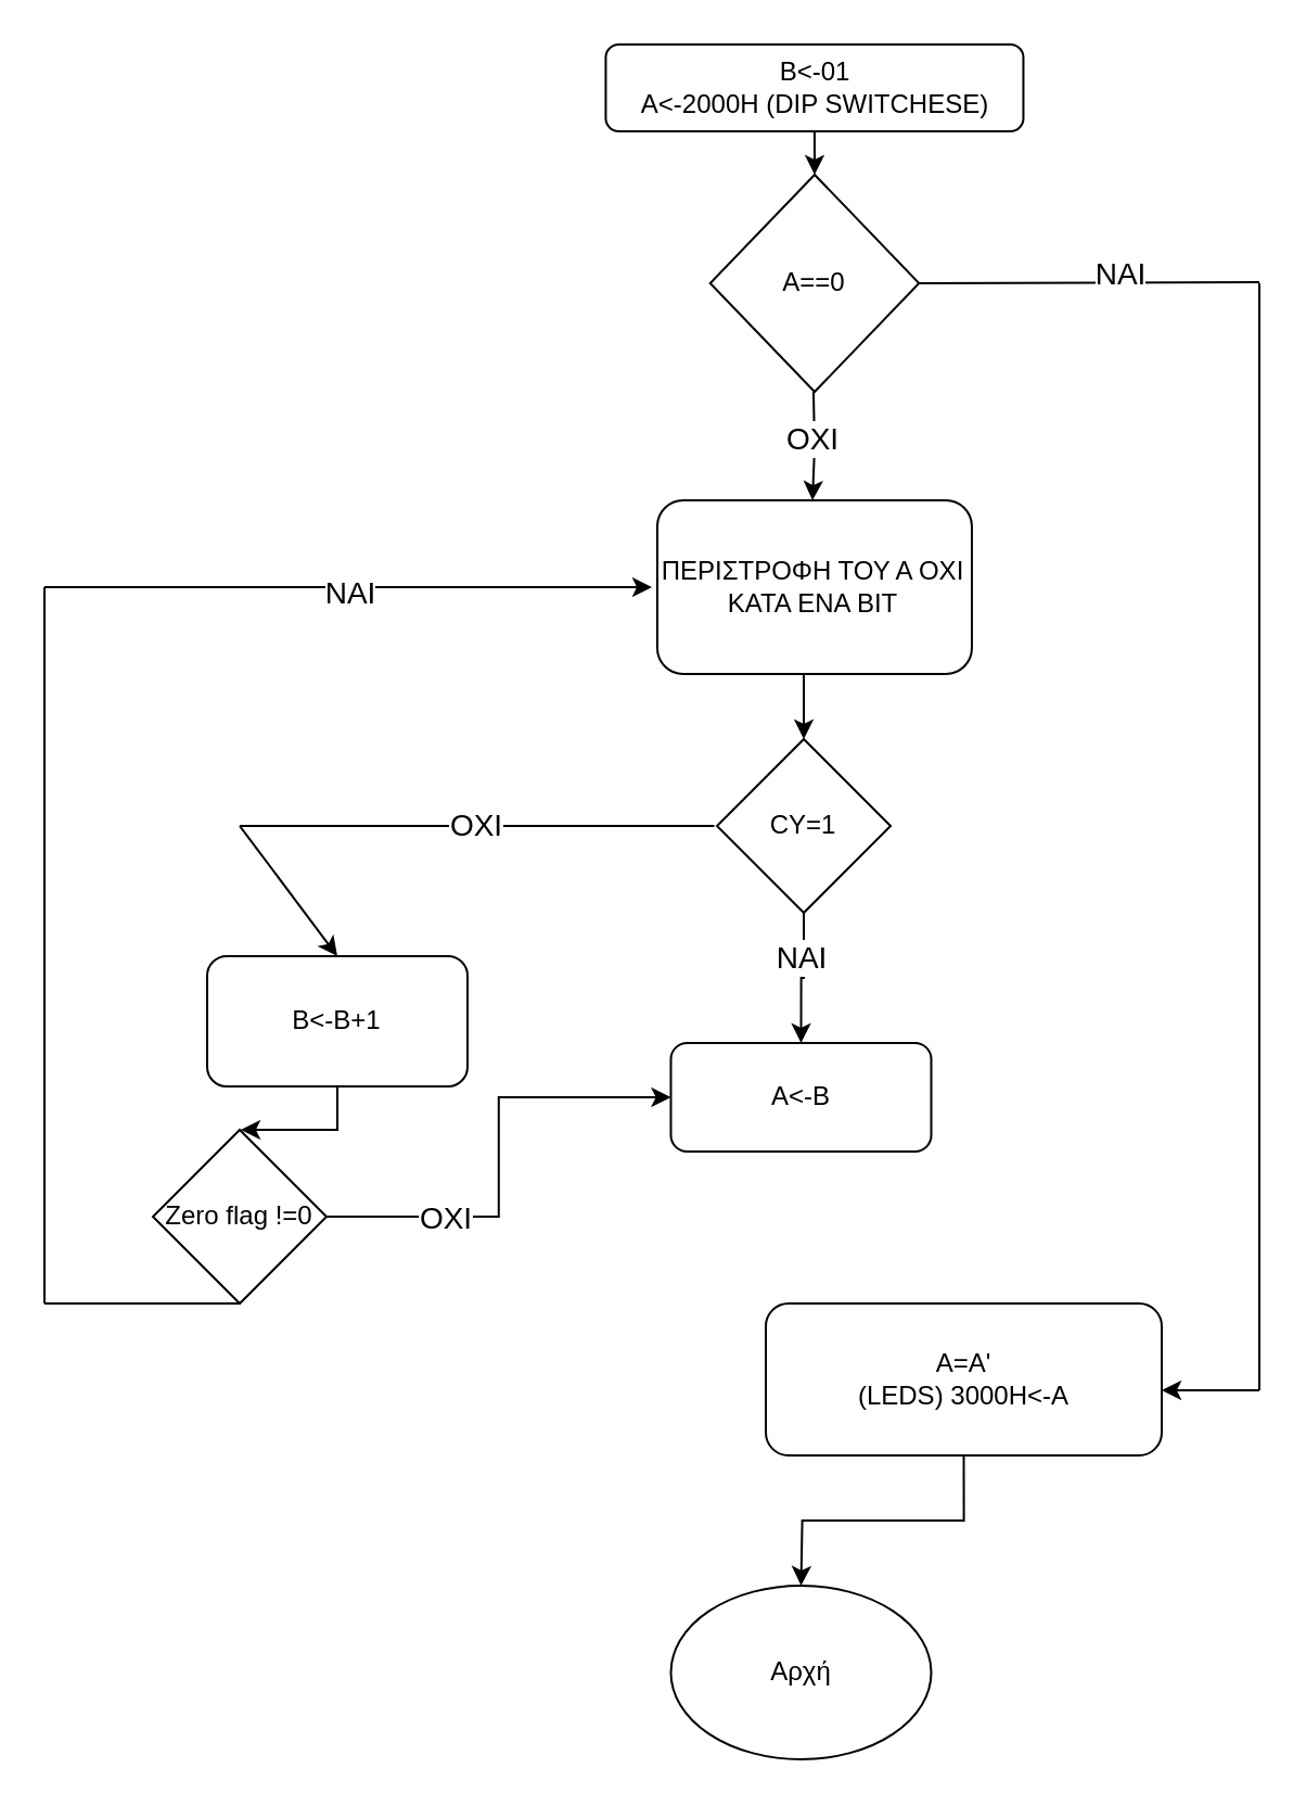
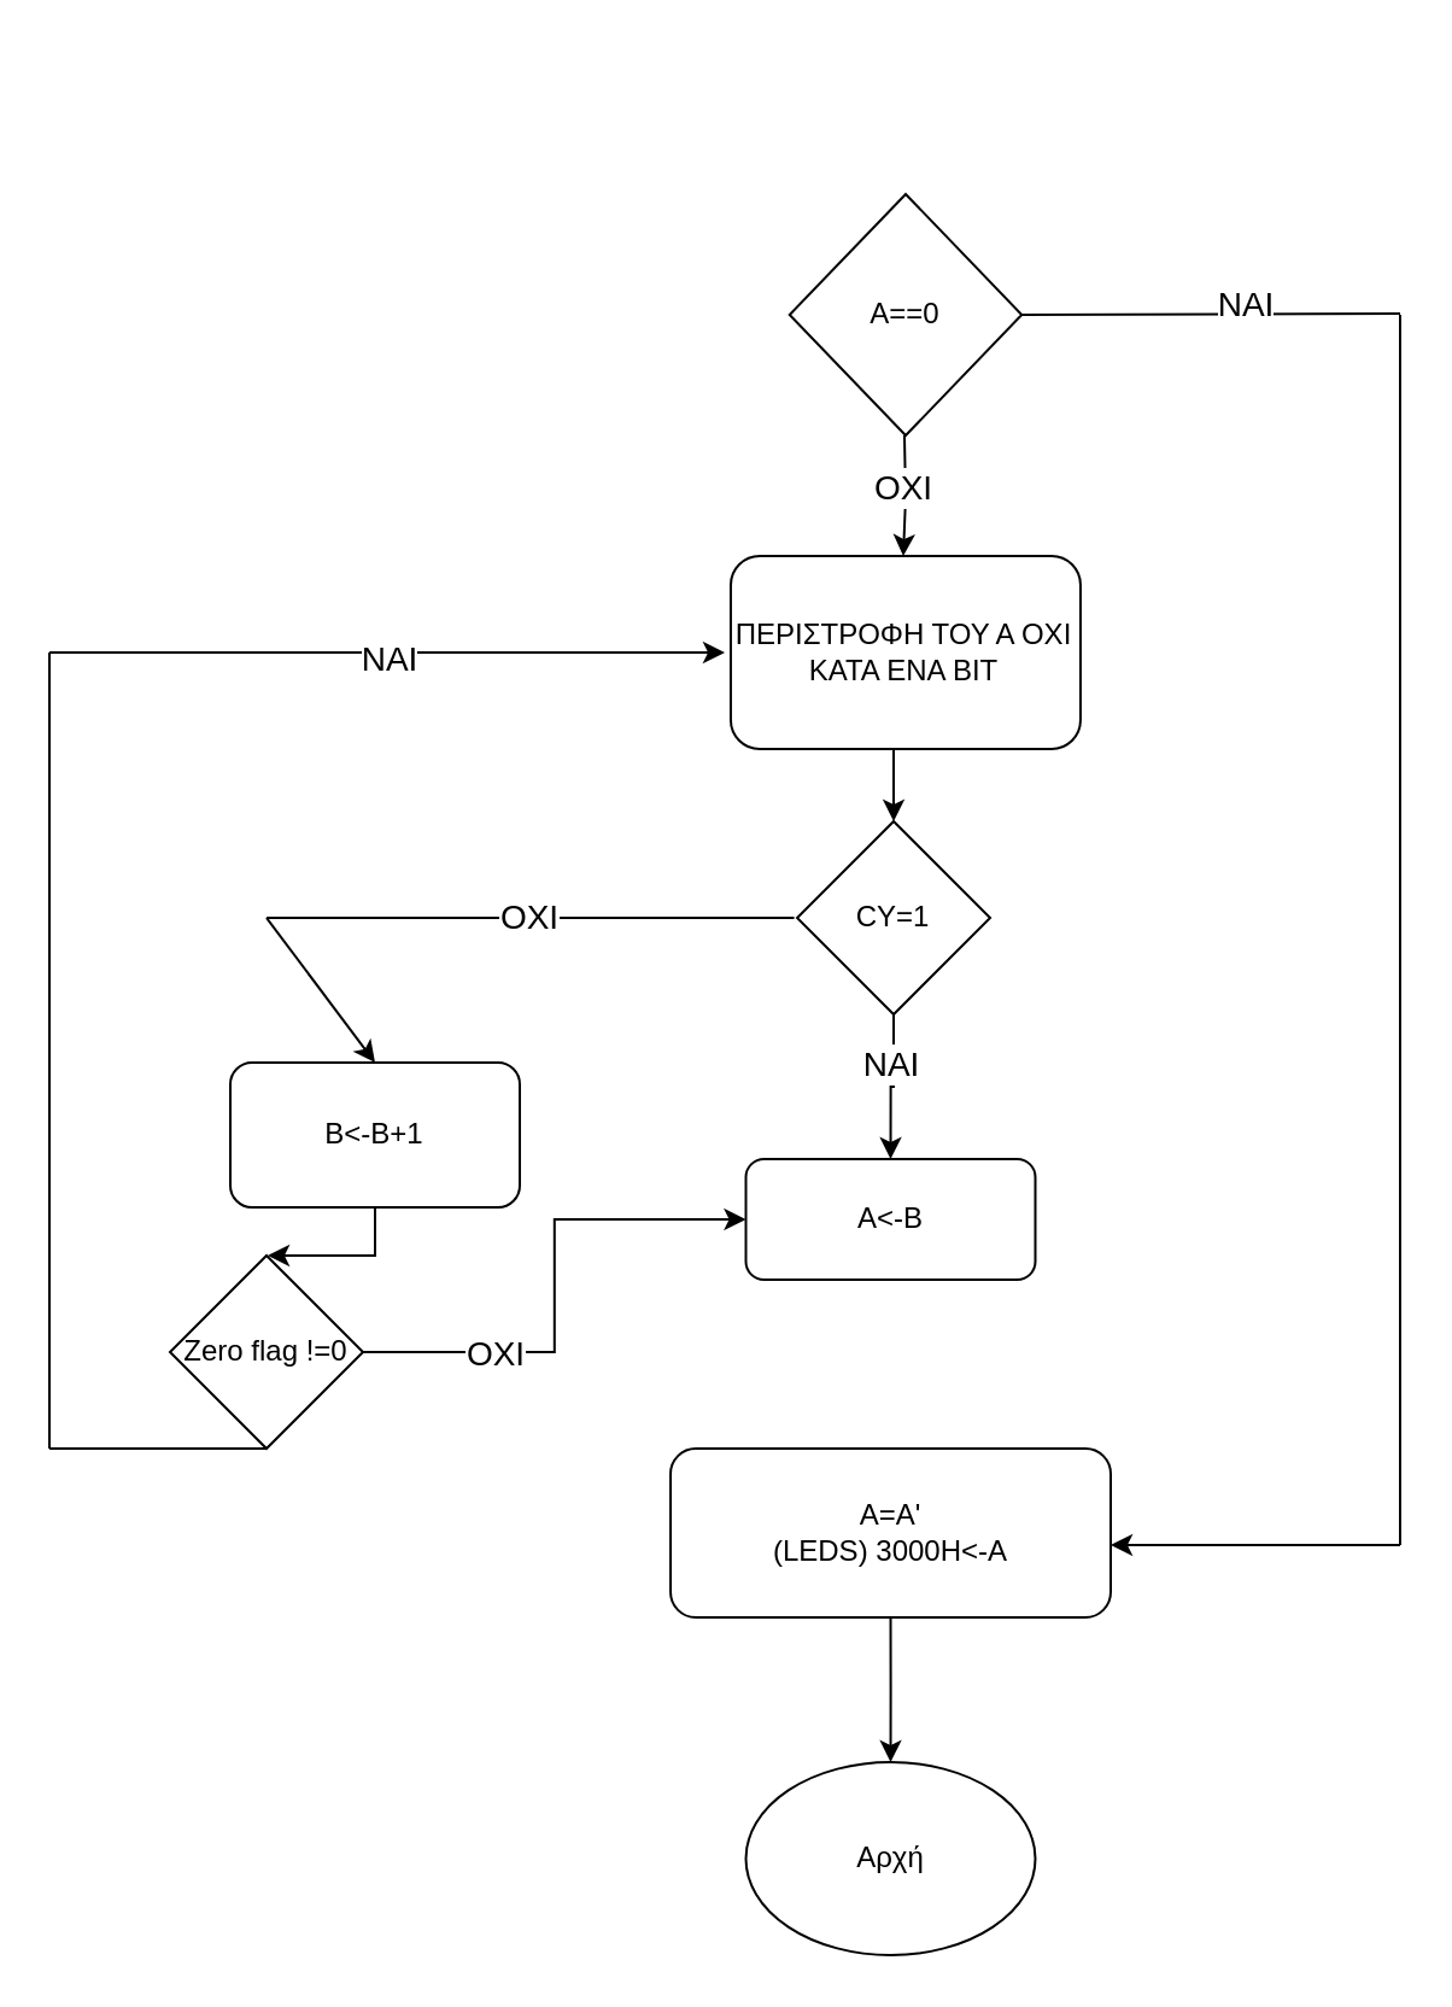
- <mxCell id="2" value="B&amp;lt;-01&lt;div&gt;A&amp;lt;-2000H (DIP SWITCHESE)&lt;/div&gt;" style="rounded=1;whiteSpace=wrap;html=1;" parent="1" vertex="1"><mxGeometry x="278.73" y="20" width="192.5" height="40" as="geometry" /></mxCell>
- <mxCell id="20" value="" style="edgeStyle=orthogonalEdgeStyle;rounded=0;orthogonalLoop=1;jettySize=auto;html=1;exitX=0.5;exitY=1;exitDx=0;exitDy=0;" parent="1" source="2" target="21" edge="1"><mxGeometry relative="1" as="geometry"><mxPoint x="375" y="210" as="targetPoint" /><mxPoint x="375" y="60" as="sourcePoint" /></mxGeometry></mxCell>
- <mxCell id="6" value="&lt;div&gt;&lt;span style=&quot;text-wrap: nowrap;&quot;&gt;Α=A'&lt;/span&gt;&lt;br&gt;&lt;/div&gt;&lt;div&gt;&lt;span style=&quot;text-wrap: nowrap;&quot;&gt;(LEDS) 3000H&amp;lt;-A&lt;/span&gt;&lt;/div&gt;" style="rounded=1;whiteSpace=wrap;html=1;" parent="1" vertex="1"><mxGeometry x="352.51" y="600" width="182.49" height="70" as="geometry" /></mxCell>
+ <mxCell id="6" value="&lt;div&gt;&lt;span style=&quot;text-wrap: nowrap;&quot;&gt;Α=A'&lt;/span&gt;&lt;br&gt;&lt;/div&gt;&lt;div&gt;&lt;span style=&quot;text-wrap: nowrap;&quot;&gt;(LEDS) 3000H&amp;lt;-A&lt;/span&gt;&lt;/div&gt;" style="rounded=1;whiteSpace=wrap;html=1;" parent="1" vertex="1"><mxGeometry x="277.51" y="600" width="182.49" height="70" as="geometry" /></mxCell>
